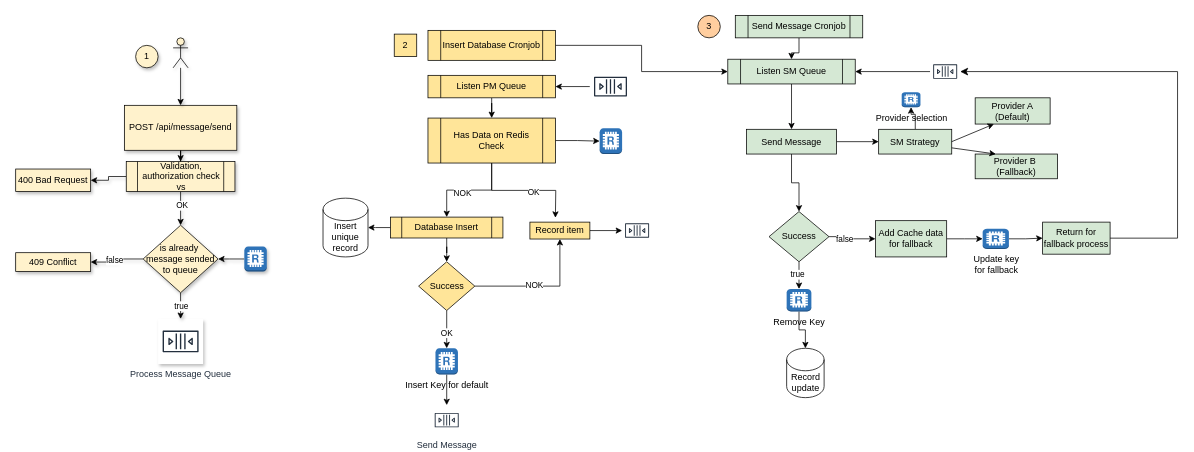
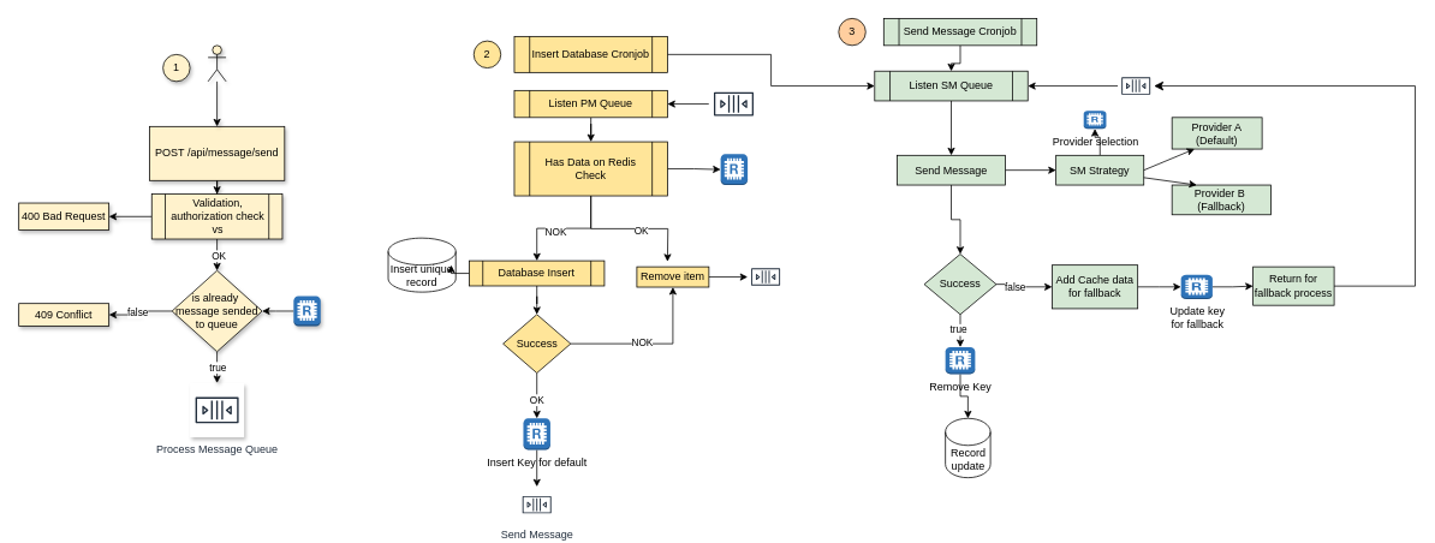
- <mxCell id="12" value="2" style="whiteSpace=wrap;html=1;aspect=fixed;fillColor=light-dark(#FFE599,var(--ge-dark-color, #121212));rounded=0;" vertex="1" parent="1"><mxGeometry x="525" y="45" width="30" height="30" as="geometry" /></mxCell>
+ <mxCell id="12" value="2" style="ellipse;whiteSpace=wrap;html=1;aspect=fixed;fillColor=light-dark(#FFE599,var(--ge-dark-color, #121212));" vertex="1" parent="1"><mxGeometry x="525" y="45" width="30" height="30" as="geometry" /></mxCell>
- <mxCell id="11" value="Validation, authorization check vs" style="shape=process;whiteSpace=wrap;html=1;backgroundOutline=1;shadow=1;fillColor=#FFF2CC;" vertex="1" parent="1"><mxGeometry x="167.5" y="215" width="145" height="40" as="geometry" /></mxCell>
+ <mxCell id="11" value="Validation, authorization check vs" style="shape=process;whiteSpace=wrap;html=1;backgroundOutline=1;shadow=1;fillColor=#FFF2CC;" vertex="1" parent="1"><mxGeometry x="167.5" y="215" width="145" height="50" as="geometry" /></mxCell>
- <mxCell id="22" value="Insert unique record" style="shape=cylinder3;whiteSpace=wrap;html=1;boundedLbl=1;backgroundOutline=1;size=15;" vertex="1" parent="1"><mxGeometry x="430" y="263.86" width="60" height="78.41" as="geometry" /></mxCell>
+ <mxCell id="22" value="Insert unique record" style="shape=cylinder3;whiteSpace=wrap;html=1;boundedLbl=1;backgroundOutline=1;size=15;" vertex="1" parent="1"><mxGeometry x="430" y="263.86" width="75" height="60" as="geometry" /></mxCell>
- <mxCell id="78" value="Record item" style="whiteSpace=wrap;html=1;fillColor=light-dark(#FFE599,var(--ge-dark-color, #121212));" vertex="1" parent="1"><mxGeometry x="706" y="295.82" width="80" height="22.55" as="geometry" /></mxCell>
+ <mxCell id="78" value="Remove item" style="whiteSpace=wrap;html=1;fillColor=light-dark(#FFE599,var(--ge-dark-color, #121212));" vertex="1" parent="1"><mxGeometry x="706" y="295.82" width="80" height="22.55" as="geometry" /></mxCell>
